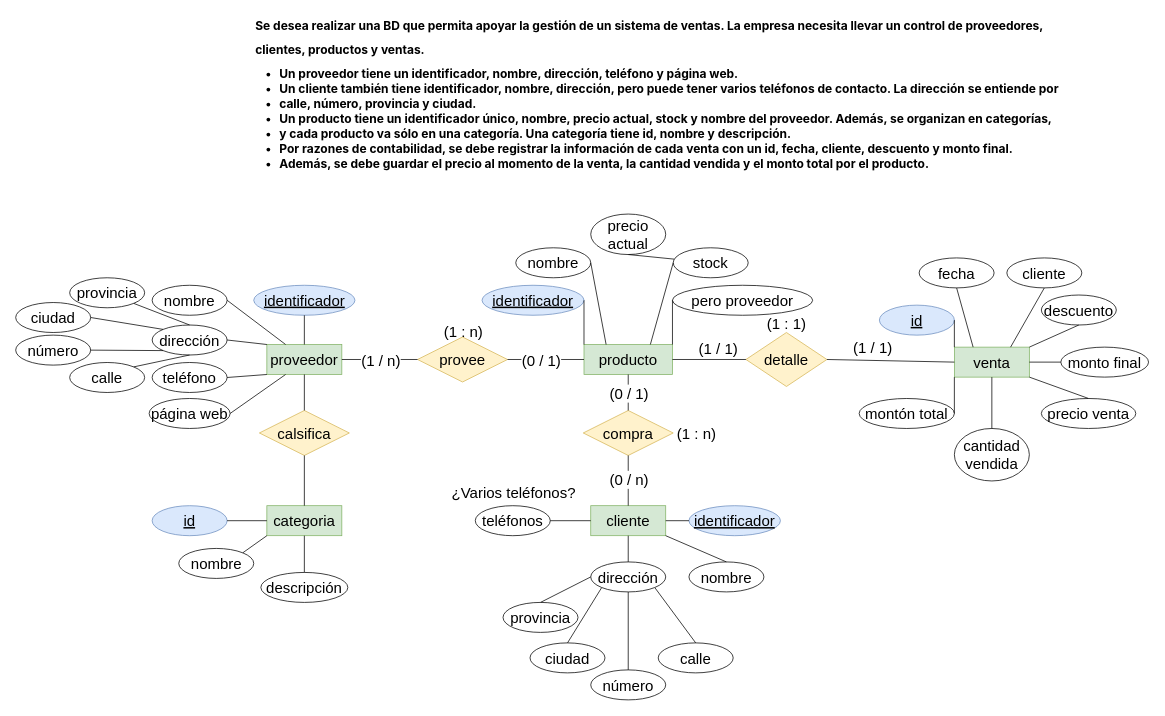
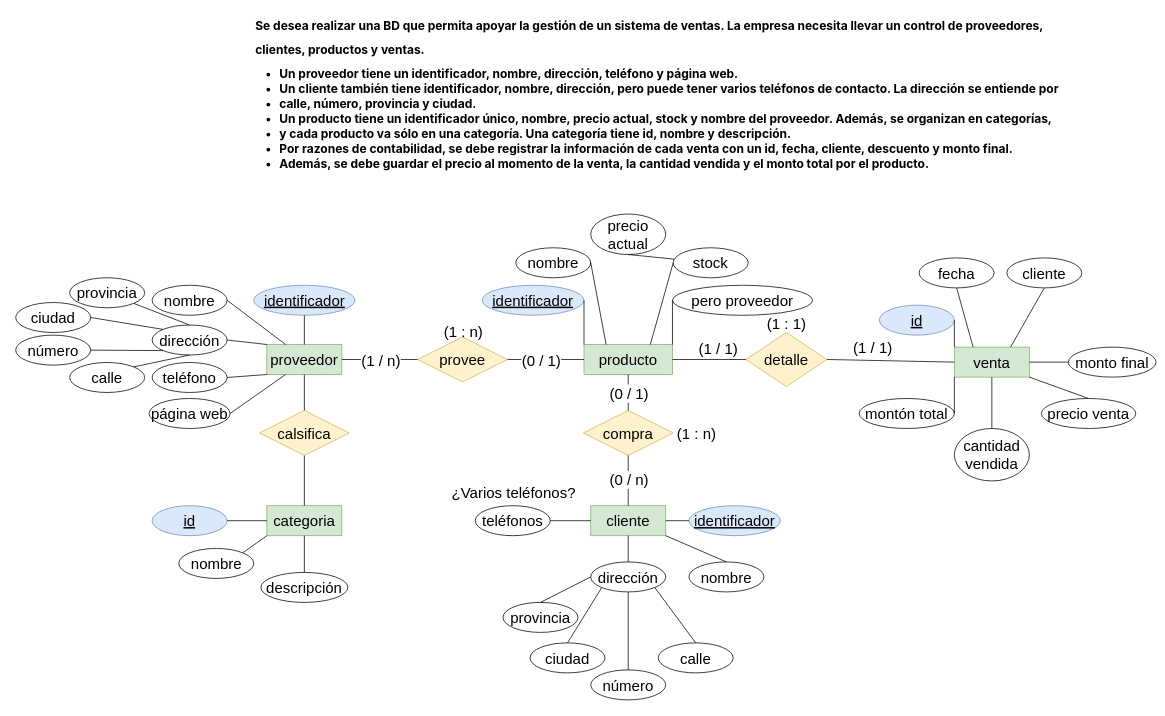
- <mxCell id="64" value="descuento" style="ellipse;whiteSpace=wrap;html=1;align=center;fontSize=20;" parent="1" vertex="1"><mxGeometry x="1388" y="393" width="100" height="40" as="geometry" /></mxCell>
- <mxCell id="78" value="" style="endArrow=none;html=1;rounded=0;fontSize=20;exitX=1;exitY=0;exitDx=0;exitDy=0;entryX=0.5;entryY=1;entryDx=0;entryDy=0;" parent="1" source="8" target="64" edge="1"><mxGeometry relative="1" as="geometry"><mxPoint x="1325" y="524" as="sourcePoint" /><mxPoint x="1485" y="524" as="targetPoint" /></mxGeometry></mxCell>
- <mxCell id="65" value="monto final" style="ellipse;whiteSpace=wrap;html=1;align=center;fontSize=20;" parent="1" vertex="1"><mxGeometry x="1414" y="462.5" width="117" height="40" as="geometry" /></mxCell>
+ <mxCell id="65" value="monto final" style="ellipse;whiteSpace=wrap;html=1;align=center;fontSize=20;" parent="1" vertex="1"><mxGeometry x="1424" y="462.5" width="117" height="40" as="geometry" /></mxCell>
